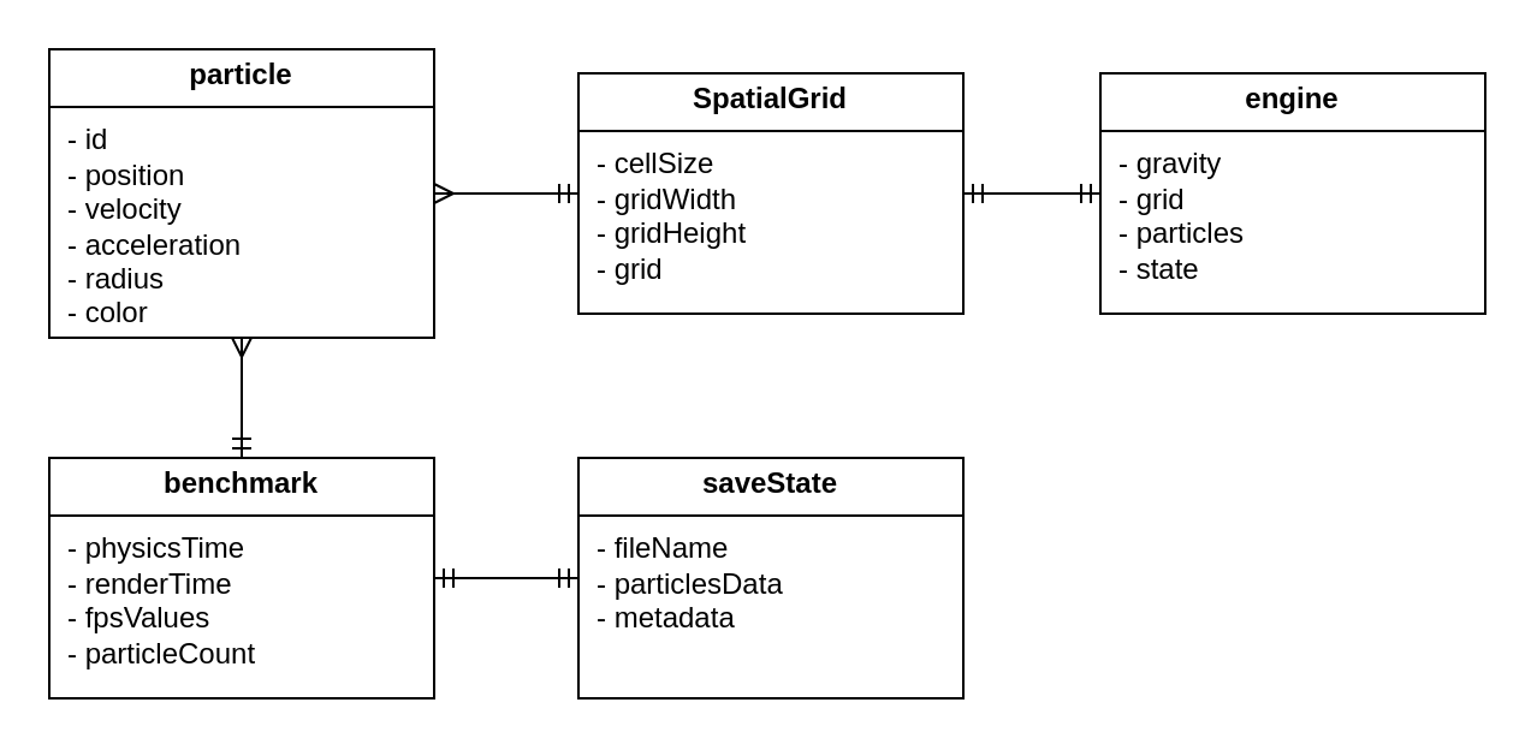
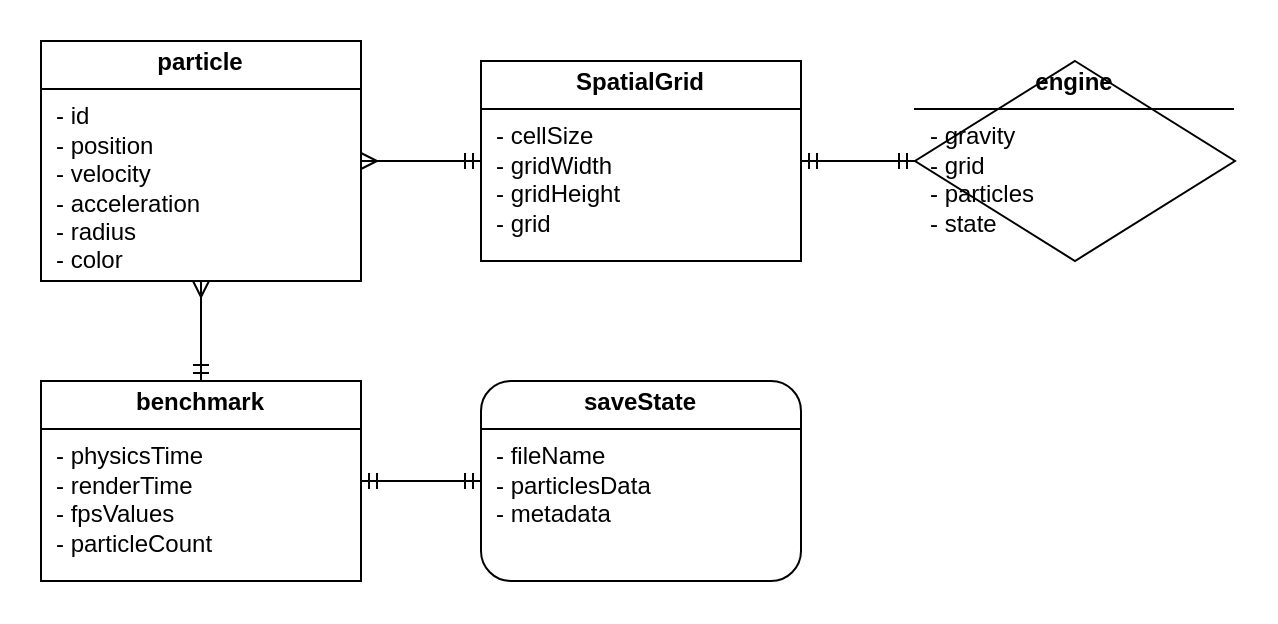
- <mxCell id="5" value="&lt;p style=&quot;margin: 4px 0px 0px; text-align: center;&quot;&gt;&lt;b style=&quot;&quot;&gt;engine&lt;/b&gt;&lt;/p&gt;&lt;hr size=&quot;1&quot; style=&quot;border-style:solid;&quot;&gt;&lt;p style=&quot;margin:0px;margin-left:8px;&quot;&gt;- gravity&lt;/p&gt;&lt;p style=&quot;margin:0px;margin-left:8px;&quot;&gt;- grid&lt;/p&gt;&lt;p style=&quot;margin:0px;margin-left:8px;&quot;&gt;- particles&lt;/p&gt;&lt;p style=&quot;margin:0px;margin-left:8px;&quot;&gt;- state&lt;/p&gt;" style="verticalAlign=top;align=left;overflow=fill;html=1;whiteSpace=wrap;" vertex="1" parent="1"><mxGeometry x="457" y="30" width="160" height="100" as="geometry" /></mxCell>
+ <mxCell id="5" value="&lt;p style=&quot;margin: 4px 0px 0px; text-align: center;&quot;&gt;&lt;b style=&quot;&quot;&gt;engine&lt;/b&gt;&lt;/p&gt;&lt;hr size=&quot;1&quot; style=&quot;border-style:solid;&quot;&gt;&lt;p style=&quot;margin:0px;margin-left:8px;&quot;&gt;- gravity&lt;/p&gt;&lt;p style=&quot;margin:0px;margin-left:8px;&quot;&gt;- grid&lt;/p&gt;&lt;p style=&quot;margin:0px;margin-left:8px;&quot;&gt;- particles&lt;/p&gt;&lt;p style=&quot;margin:0px;margin-left:8px;&quot;&gt;- state&lt;/p&gt;" style="rhombus;verticalAlign=top;align=left;overflow=fill;html=1;whiteSpace=wrap;" vertex="1" parent="1"><mxGeometry x="457" y="30" width="160" height="100" as="geometry" /></mxCell>
- <mxCell id="7" value="&lt;p style=&quot;margin: 4px 0px 0px; text-align: center;&quot;&gt;&lt;b&gt;saveState&lt;/b&gt;&lt;/p&gt;&lt;hr size=&quot;1&quot; style=&quot;border-style:solid;&quot;&gt;&lt;p style=&quot;margin:0px;margin-left:8px;&quot;&gt;- fileName&lt;/p&gt;&lt;p style=&quot;margin:0px;margin-left:8px;&quot;&gt;- particlesData&lt;/p&gt;&lt;p style=&quot;margin:0px;margin-left:8px;&quot;&gt;- metadata&lt;/p&gt;" style="verticalAlign=top;align=left;overflow=fill;html=1;whiteSpace=wrap;" vertex="1" parent="1"><mxGeometry x="240" y="190" width="160" height="100" as="geometry" /></mxCell>
+ <mxCell id="7" value="&lt;p style=&quot;margin: 4px 0px 0px; text-align: center;&quot;&gt;&lt;b&gt;saveState&lt;/b&gt;&lt;/p&gt;&lt;hr size=&quot;1&quot; style=&quot;border-style:solid;&quot;&gt;&lt;p style=&quot;margin:0px;margin-left:8px;&quot;&gt;- fileName&lt;/p&gt;&lt;p style=&quot;margin:0px;margin-left:8px;&quot;&gt;- particlesData&lt;/p&gt;&lt;p style=&quot;margin:0px;margin-left:8px;&quot;&gt;- metadata&lt;/p&gt;" style="verticalAlign=top;align=left;overflow=fill;html=1;whiteSpace=wrap;rounded=1;" vertex="1" parent="1"><mxGeometry x="240" y="190" width="160" height="100" as="geometry" /></mxCell>
